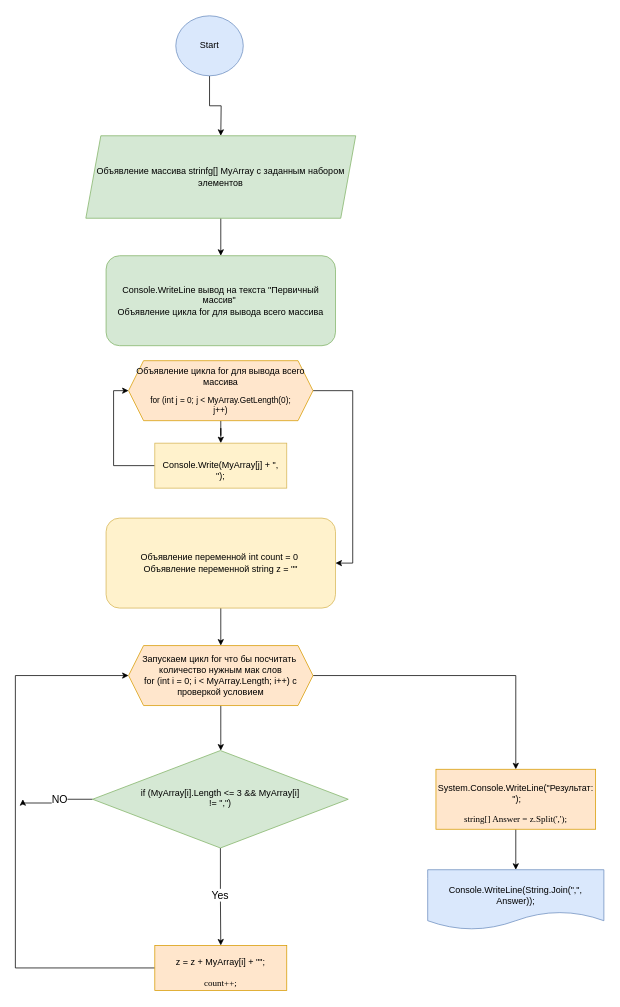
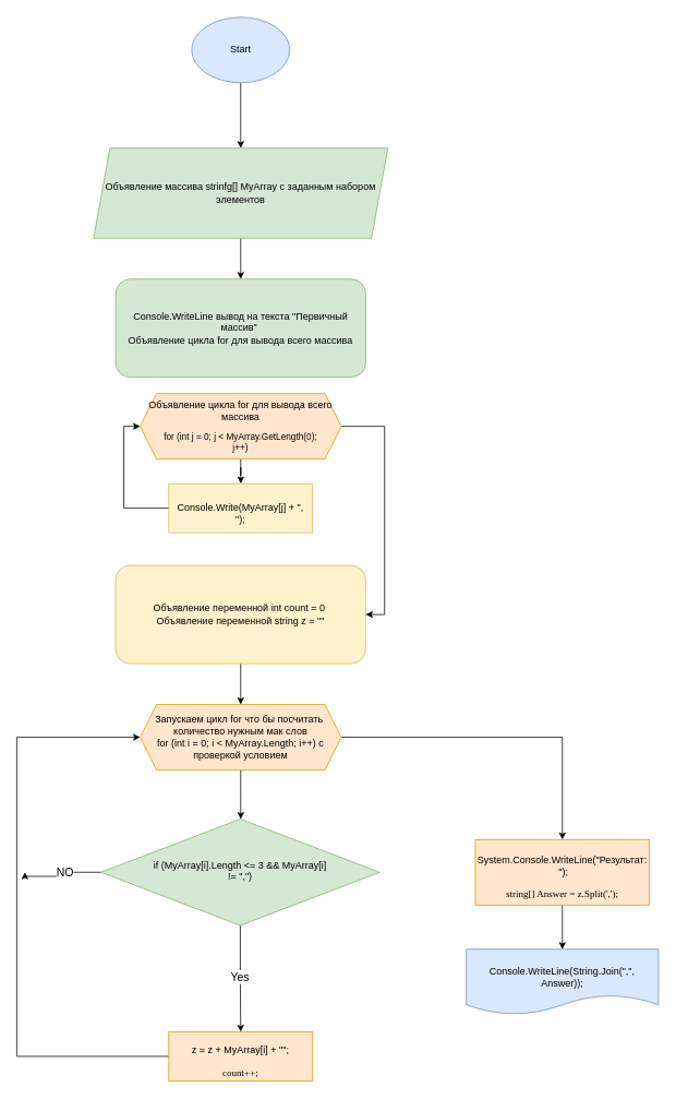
- <mxCell id="3" value="Start" style="ellipse;whiteSpace=wrap;html=1;fillColor=#dae8fc;strokeColor=#6c8ebf;" vertex="1" parent="1"><mxGeometry x="234" y="20" width="90" height="80" as="geometry" /></mxCell>
+ <mxCell id="3" value="Start" style="ellipse;whiteSpace=wrap;html=1;fillColor=#dae8fc;strokeColor=#6c8ebf;" vertex="1" parent="1"><mxGeometry x="234" y="20" width="120" height="80" as="geometry" /></mxCell>
